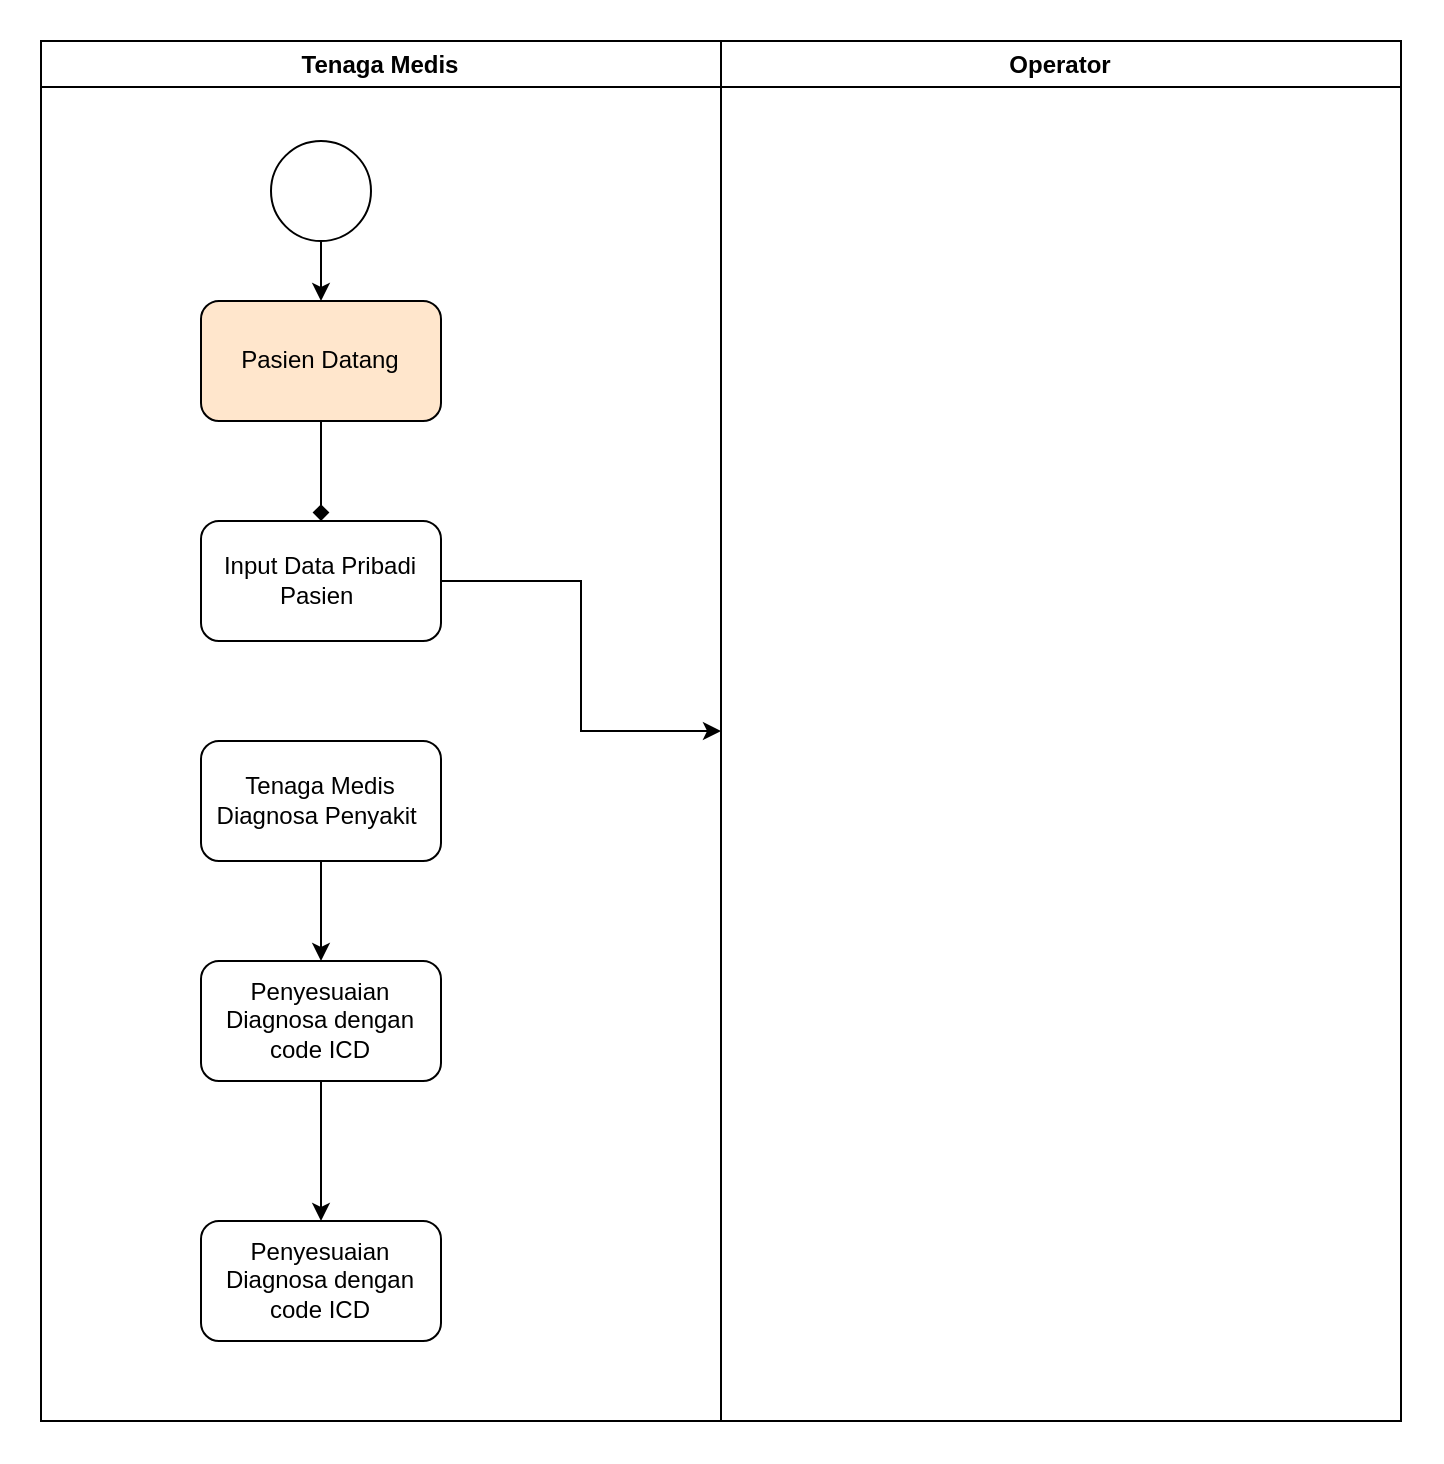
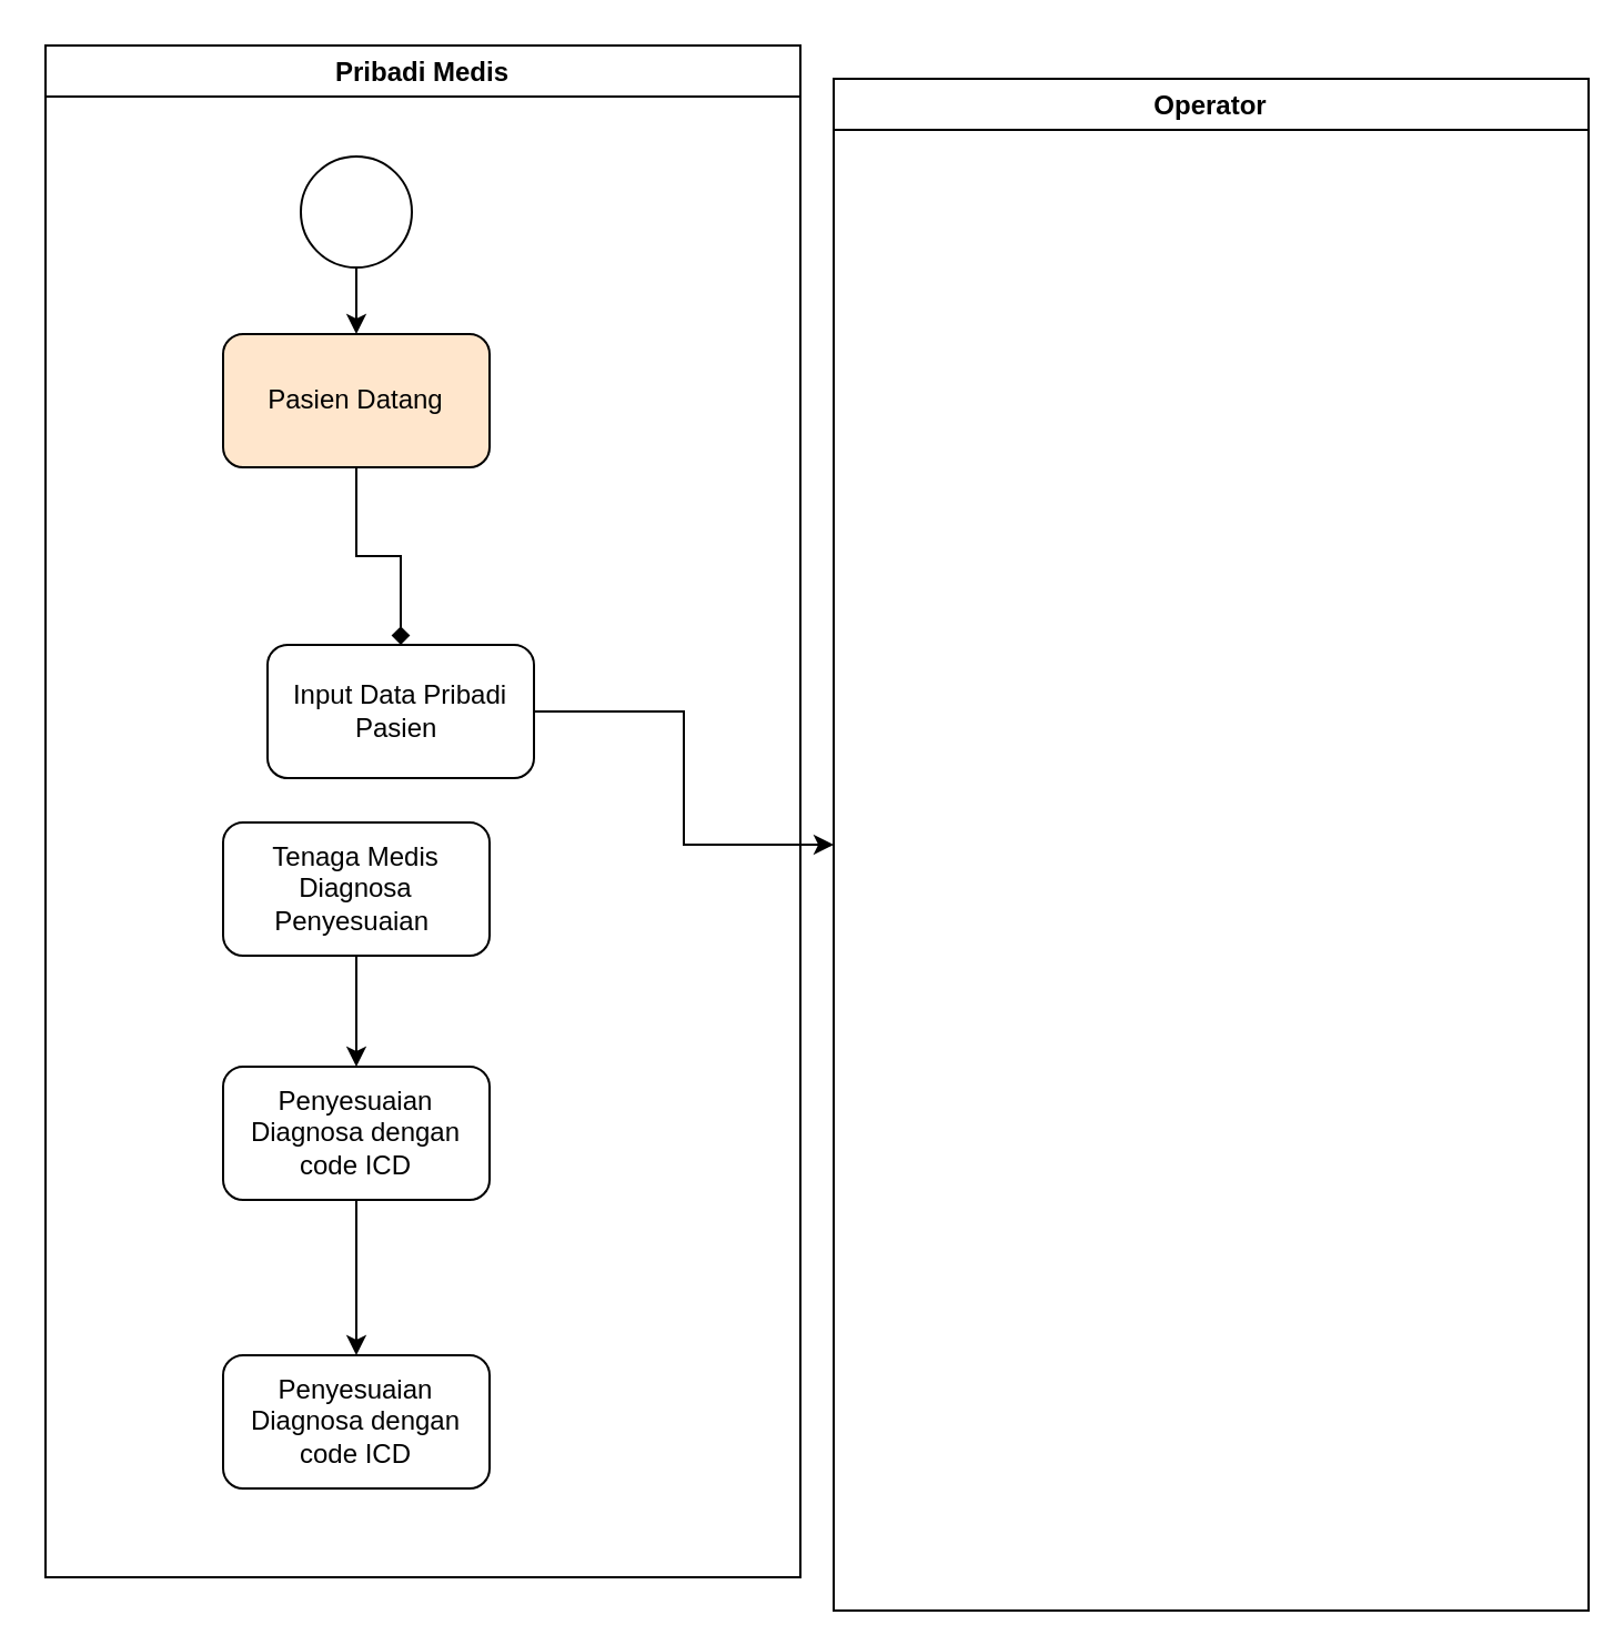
- <mxCell id="3" value="Tenaga Medis" style="swimlane;" vertex="1" parent="1"><mxGeometry x="20" y="20" width="340" height="690" as="geometry" /></mxCell>
+ <mxCell id="3" value="Pribadi Medis" style="swimlane;" vertex="1" parent="1"><mxGeometry x="20" y="20" width="340" height="690" as="geometry" /></mxCell>
- <mxCell id="9" value="Input Data Pribadi Pasien&amp;nbsp;" style="rounded=1;whiteSpace=wrap;html=1;" vertex="1" parent="3"><mxGeometry x="80" y="240" width="120" height="60" as="geometry" /></mxCell>
+ <mxCell id="9" value="Input Data Pribadi Pasien&amp;nbsp;" style="rounded=1;whiteSpace=wrap;html=1;" vertex="1" parent="3"><mxGeometry x="100" y="270" width="120" height="60" as="geometry" /></mxCell>
- <mxCell id="2" value="Operator" style="swimlane;" vertex="1" parent="1"><mxGeometry x="360" y="20" width="340" height="690" as="geometry" /></mxCell>
+ <mxCell id="2" value="Operator" style="swimlane;" vertex="1" parent="1"><mxGeometry x="375" y="35" width="340" height="690" as="geometry" /></mxCell>
- <mxCell id="11" value="Tenaga Medis Diagnosa Penyakit&amp;nbsp;" style="rounded=1;whiteSpace=wrap;html=1;" vertex="1" parent="3"><mxGeometry x="80" y="350" width="120" height="60" as="geometry" /></mxCell>
+ <mxCell id="11" value="Tenaga Medis Diagnosa Penyesuaian&amp;nbsp;" style="rounded=1;whiteSpace=wrap;html=1;" vertex="1" parent="3"><mxGeometry x="80" y="350" width="120" height="60" as="geometry" /></mxCell>
